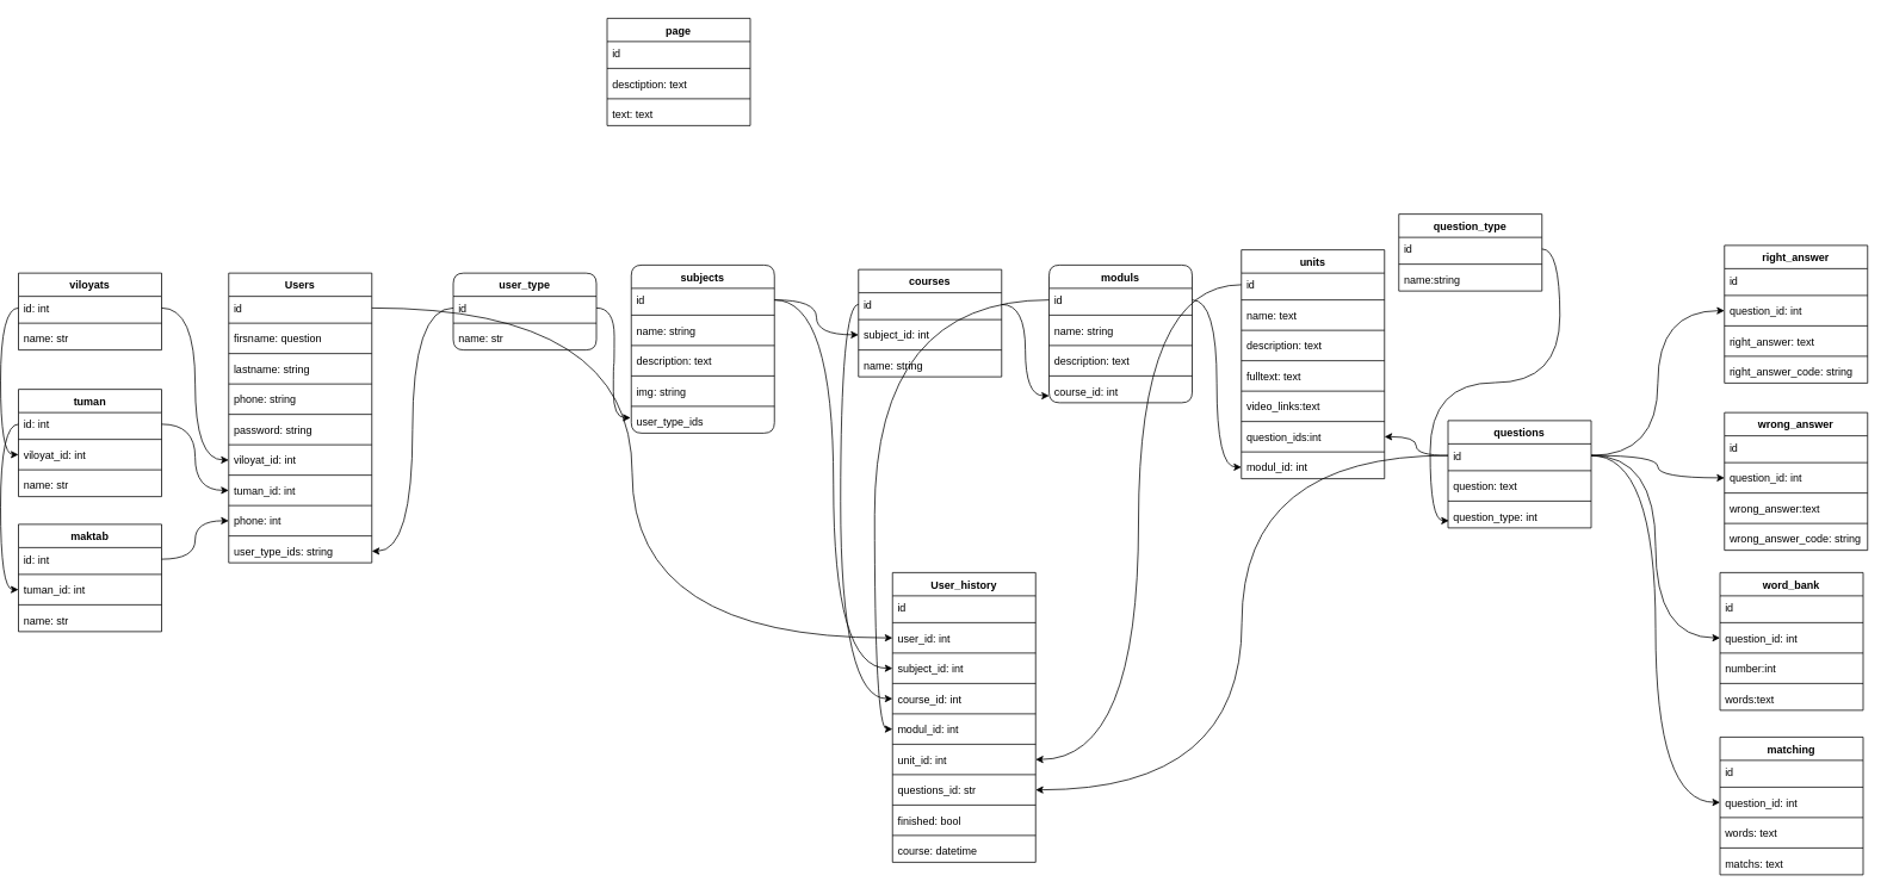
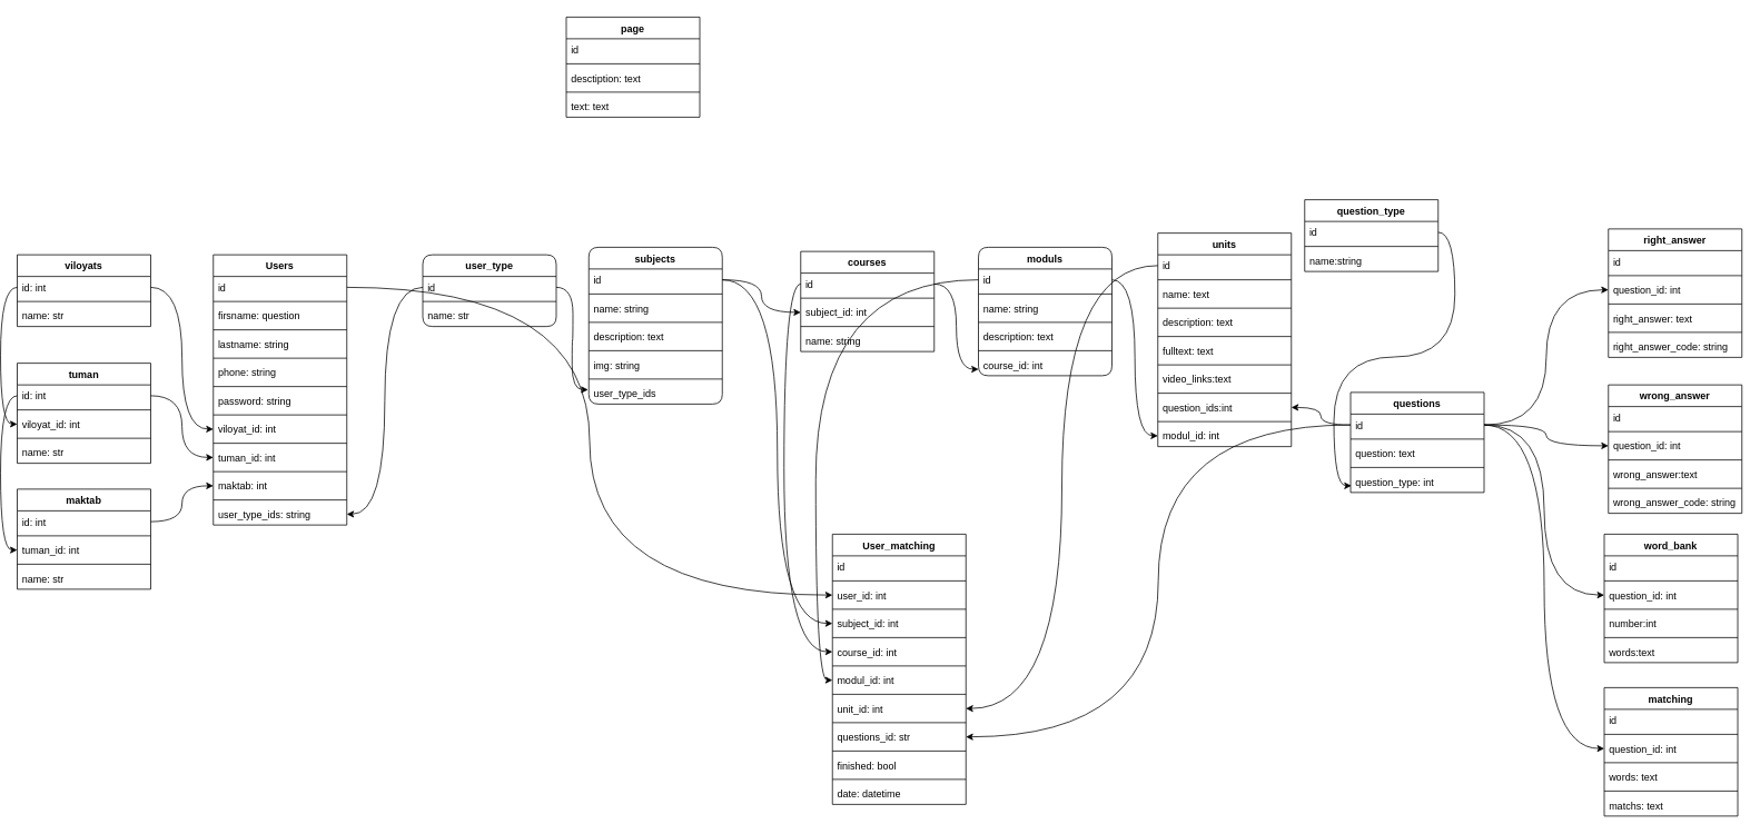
- <mxCell id="56" value="phone: int" style="text;strokeColor=none;fillColor=none;align=left;verticalAlign=top;spacingLeft=4;spacingRight=4;overflow=hidden;rotatable=0;points=[[0,0.5],[1,0.5]];portConstraint=eastwest;" parent="41" vertex="1"><mxGeometry y="264" width="160" height="26" as="geometry" /></mxCell>
+ <mxCell id="56" value="maktab: int" style="text;strokeColor=none;fillColor=none;align=left;verticalAlign=top;spacingLeft=4;spacingRight=4;overflow=hidden;rotatable=0;points=[[0,0.5],[1,0.5]];portConstraint=eastwest;" parent="41" vertex="1"><mxGeometry y="264" width="160" height="26" as="geometry" /></mxCell>
- <mxCell id="114" value="User_history" style="swimlane;fontStyle=1;align=center;verticalAlign=top;childLayout=stackLayout;horizontal=1;startSize=26;horizontalStack=0;resizeParent=1;resizeParentMax=0;resizeLast=0;collapsible=1;marginBottom=0;" parent="1" vertex="1"><mxGeometry x="997" y="640" width="160" height="324" as="geometry" /></mxCell>
+ <mxCell id="114" value="User_matching" style="swimlane;fontStyle=1;align=center;verticalAlign=top;childLayout=stackLayout;horizontal=1;startSize=26;horizontalStack=0;resizeParent=1;resizeParentMax=0;resizeLast=0;collapsible=1;marginBottom=0;" parent="1" vertex="1"><mxGeometry x="997" y="640" width="160" height="324" as="geometry" /></mxCell>
- <mxCell id="131" value="course: datetime" style="text;strokeColor=none;fillColor=none;align=left;verticalAlign=top;spacingLeft=4;spacingRight=4;overflow=hidden;rotatable=0;points=[[0,0.5],[1,0.5]];portConstraint=eastwest;" parent="114" vertex="1"><mxGeometry y="298" width="160" height="26" as="geometry" /></mxCell>
+ <mxCell id="131" value="date: datetime" style="text;strokeColor=none;fillColor=none;align=left;verticalAlign=top;spacingLeft=4;spacingRight=4;overflow=hidden;rotatable=0;points=[[0,0.5],[1,0.5]];portConstraint=eastwest;" parent="114" vertex="1"><mxGeometry y="298" width="160" height="26" as="geometry" /></mxCell>
